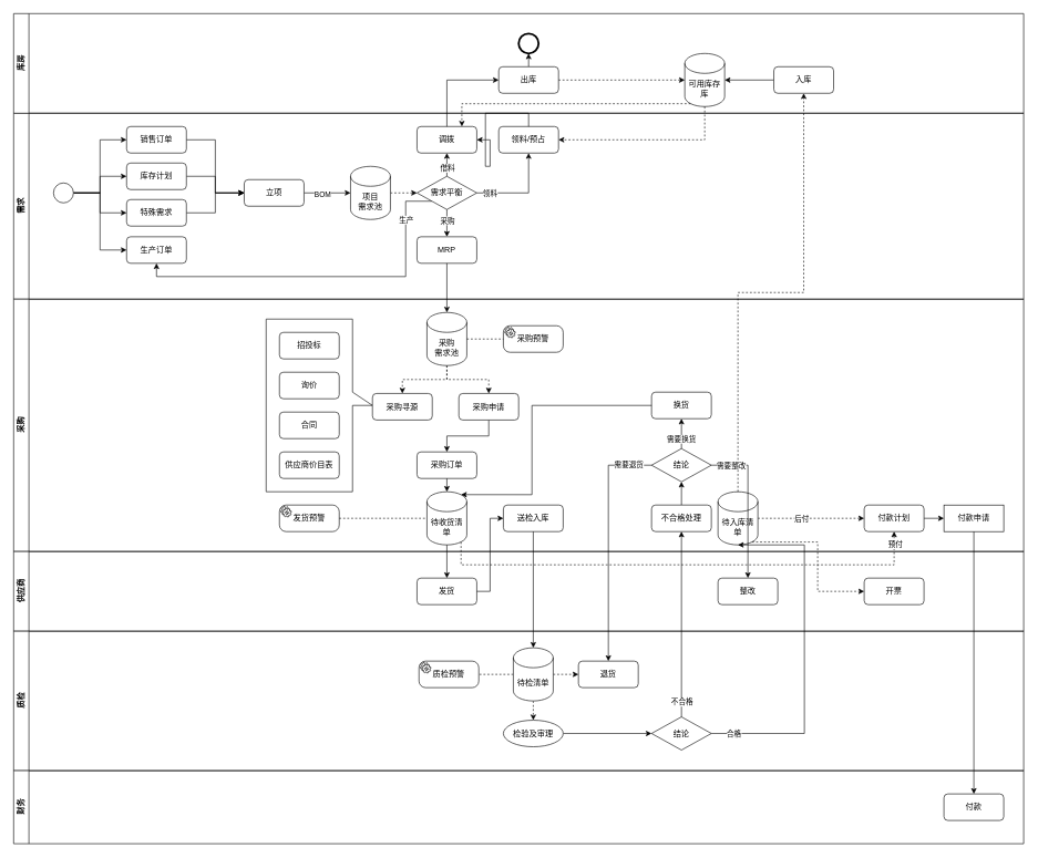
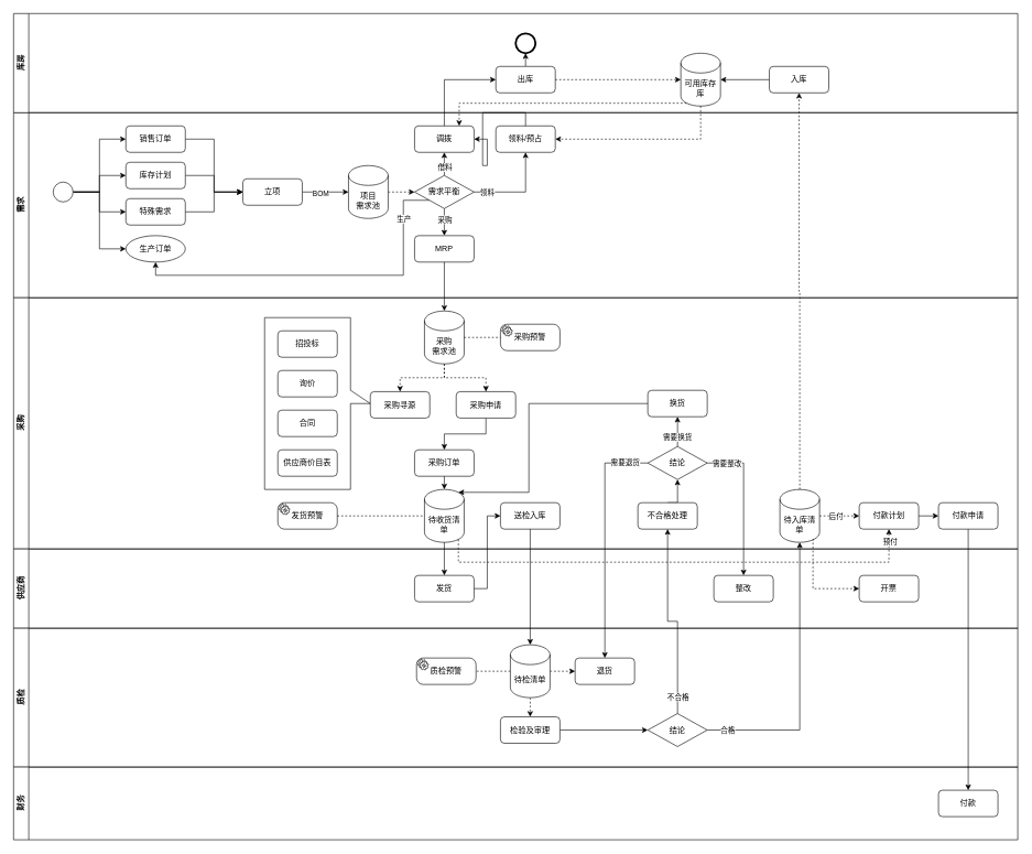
- <mxCell id="24" value="生产订单" style="rounded=1;whiteSpace=wrap;html=1;" parent="2" vertex="1"><mxGeometry x="170" y="186" width="90" height="40" as="geometry" /></mxCell>
+ <mxCell id="24" value="生产订单" style="ellipse;whiteSpace=wrap;html=1;" parent="2" vertex="1"><mxGeometry x="170" y="186" width="90" height="40" as="geometry" /></mxCell>
- <mxCell id="49" value="不合格处理" style="rounded=1;whiteSpace=wrap;html=1;" parent="32" vertex="1"><mxGeometry x="960" y="310" width="90" height="40" as="geometry" /></mxCell>
+ <mxCell id="49" value="不合格处理" style="rounded=1;whiteSpace=wrap;html=1;" parent="32" vertex="1"><mxGeometry x="945" y="310" width="90" height="40" as="geometry" /></mxCell>
- <mxCell id="61" value="待入库清单" style="shape=cylinder3;whiteSpace=wrap;html=1;boundedLbl=1;backgroundOutline=1;size=15;" parent="32" vertex="1"><mxGeometry x="1060" y="290" width="60" height="80" as="geometry" /></mxCell>
+ <mxCell id="61" value="待入库清单" style="shape=cylinder3;whiteSpace=wrap;html=1;boundedLbl=1;backgroundOutline=1;size=15;" parent="32" vertex="1"><mxGeometry x="1160" y="290" width="60" height="80" as="geometry" /></mxCell>
- <mxCell id="64" value="付款申请" style="whiteSpace=wrap;html=1;rounded=0;" parent="32" vertex="1"><mxGeometry x="1400" y="310" width="90" height="40" as="geometry" /></mxCell>
+ <mxCell id="64" value="付款申请" style="rounded=1;whiteSpace=wrap;html=1;" parent="32" vertex="1"><mxGeometry x="1400" y="310" width="90" height="40" as="geometry" /></mxCell>
- <mxCell id="73" value="检验及审理" style="ellipse;whiteSpace=wrap;html=1;" parent="71" vertex="1"><mxGeometry x="737" y="134" width="90" height="40" as="geometry" /></mxCell>
+ <mxCell id="73" value="检验及审理" style="rounded=1;whiteSpace=wrap;html=1;" parent="71" vertex="1"><mxGeometry x="737" y="134" width="90" height="40" as="geometry" /></mxCell>
